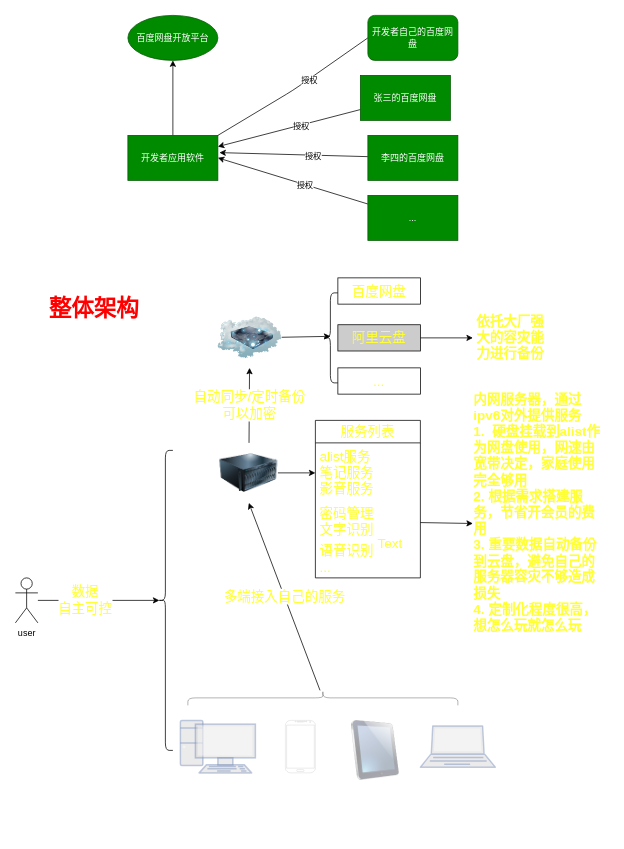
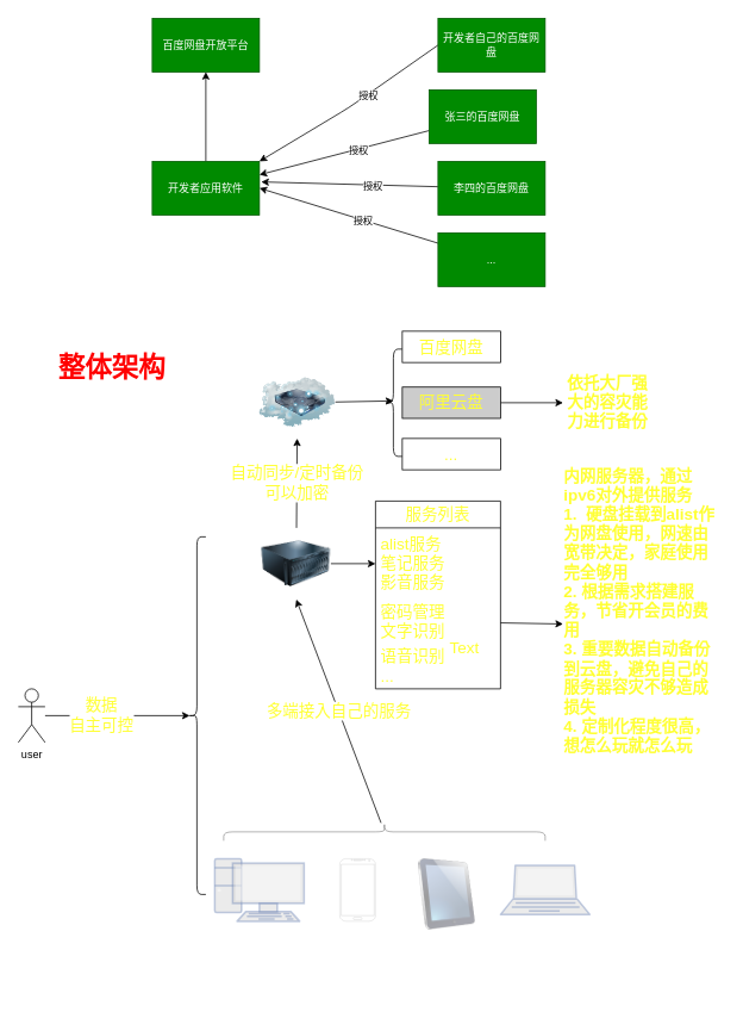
- <mxCell id="2" value="百度网盘开放平台" style="ellipse;whiteSpace=wrap;html=1;fillColor=#008a00;fontColor=#ffffff;strokeColor=#005700;" parent="1" vertex="1"><mxGeometry x="170" y="20" width="120" height="60" as="geometry" /></mxCell>
+ <mxCell id="2" value="百度网盘开放平台" style="rounded=0;whiteSpace=wrap;html=1;fillColor=#008a00;fontColor=#ffffff;strokeColor=#005700;" parent="1" vertex="1"><mxGeometry x="170" y="20" width="120" height="60" as="geometry" /></mxCell>
- <mxCell id="7" value="开发者自己的百度网盘" style="whiteSpace=wrap;html=1;fillColor=#008a00;fontColor=#ffffff;strokeColor=#005700;rounded=1;" parent="1" vertex="1"><mxGeometry x="490" y="20" width="120" height="60" as="geometry" /></mxCell>
+ <mxCell id="7" value="开发者自己的百度网盘" style="rounded=0;whiteSpace=wrap;html=1;fillColor=#008a00;fontColor=#ffffff;strokeColor=#005700;" parent="1" vertex="1"><mxGeometry x="490" y="20" width="120" height="60" as="geometry" /></mxCell>
- <mxCell id="5" style="edgeStyle=none;html=1;exitX=0;exitY=0.5;exitDx=0;exitDy=0;entryX=1;entryY=0;entryDx=0;entryDy=0;endArrow=none;" parent="1" source="7" target="4" edge="1"><mxGeometry relative="1" as="geometry"><Array as="points"><mxPoint x="390" y="120" /></Array></mxGeometry></mxCell>
+ <mxCell id="5" style="edgeStyle=none;html=1;exitX=0;exitY=0.5;exitDx=0;exitDy=0;entryX=1;entryY=0;entryDx=0;entryDy=0;" parent="1" source="7" target="4" edge="1"><mxGeometry relative="1" as="geometry"><Array as="points"><mxPoint x="390" y="120" /></Array></mxGeometry></mxCell>
